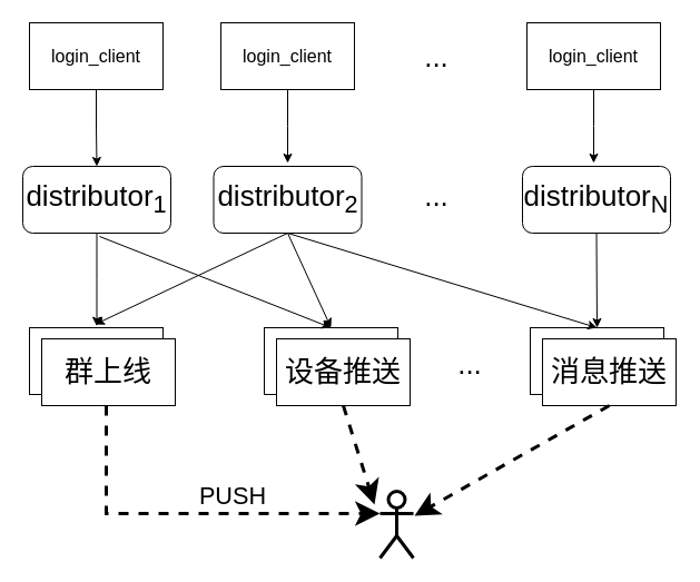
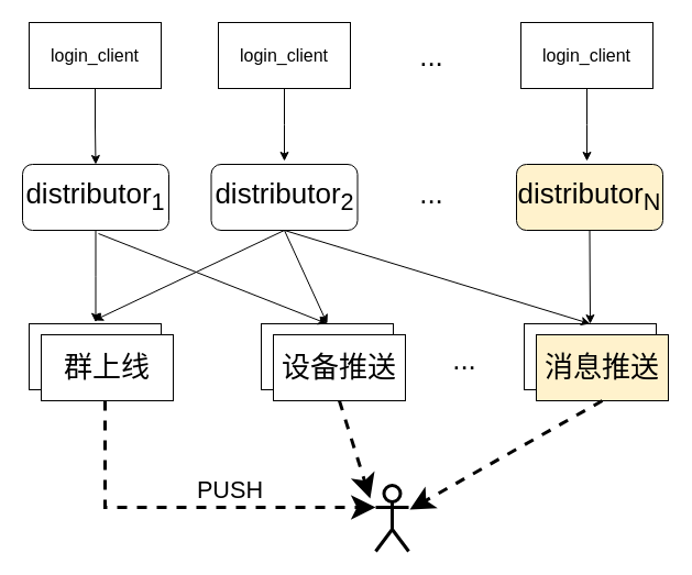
- <mxCell id="14" value="distributor&lt;sub&gt;N&lt;/sub&gt;" style="rounded=1;whiteSpace=wrap;html=1;fontSize=26;strokeColor=#000000;strokeWidth=1;" vertex="1" parent="1"><mxGeometry x="469" y="149" width="133" height="60" as="geometry" /></mxCell>
+ <mxCell id="14" value="distributor&lt;sub&gt;N&lt;/sub&gt;" style="rounded=1;whiteSpace=wrap;html=1;fontSize=26;strokeColor=#000000;strokeWidth=1;fillColor=#fff2cc;" vertex="1" parent="1"><mxGeometry x="469" y="149" width="133" height="60" as="geometry" /></mxCell>
- <mxCell id="21" value="消息推送" style="rounded=0;whiteSpace=wrap;html=1;fontSize=26;strokeColor=#000000;strokeWidth=1;" vertex="1" parent="1"><mxGeometry x="487" y="304" width="120" height="60" as="geometry" /></mxCell>
+ <mxCell id="21" value="消息推送" style="rounded=0;whiteSpace=wrap;html=1;fontSize=26;strokeColor=#000000;strokeWidth=1;fillColor=#fff2cc;" vertex="1" parent="1"><mxGeometry x="487" y="304" width="120" height="60" as="geometry" /></mxCell>
